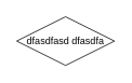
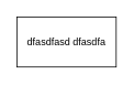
- <mxCell id="2" value="dfasdfasd dfasdfa" style="rhombus;whiteSpace=wrap;html=1;" vertex="1" parent="1"><mxGeometry x="20" y="20" width="120" height="60" as="geometry" /></mxCell>
+ <mxCell id="2" value="dfasdfasd dfasdfa" style="rounded=0;whiteSpace=wrap;html=1;" vertex="1" parent="1"><mxGeometry x="20" y="20" width="120" height="60" as="geometry" /></mxCell>
